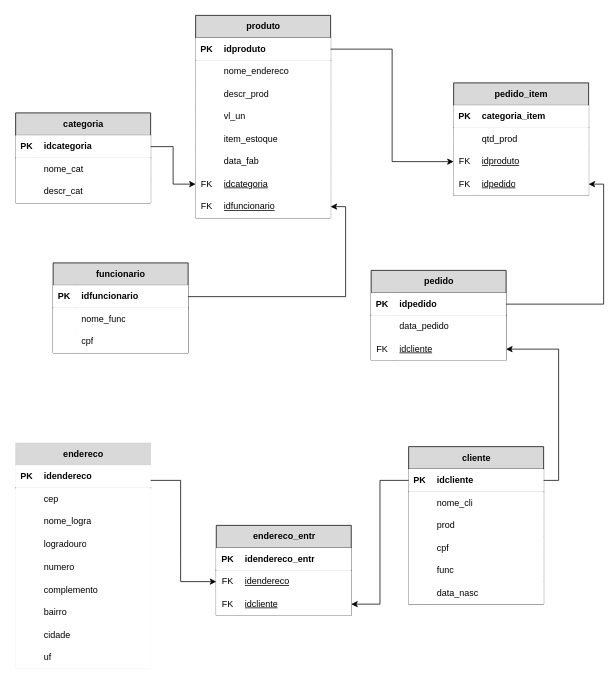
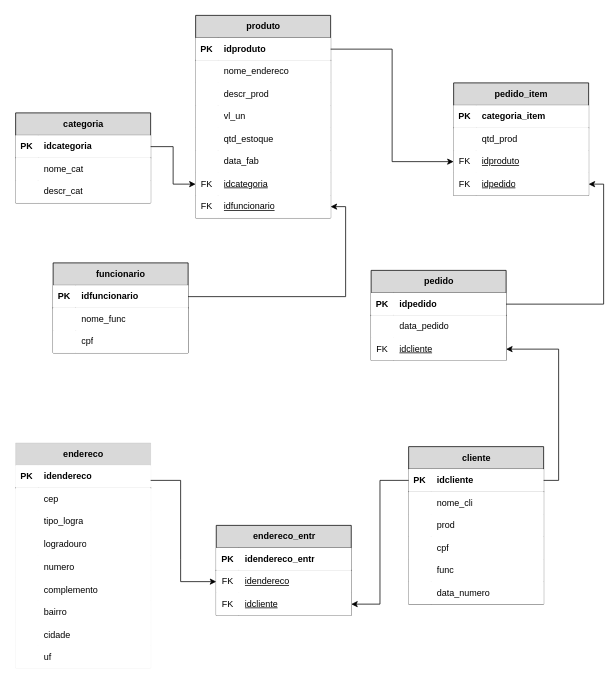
- <mxCell id="17" value="item_estoque" style="shape=partialRectangle;connectable=0;top=0;left=0;bottom=0;right=0;align=left;spacingLeft=6;overflow=hidden;fontFamily=Helvetica;fontSize=12;html=1;" parent="15" vertex="1"><mxGeometry x="30" width="150" height="30" as="geometry"><mxRectangle width="150" height="30" as="alternateBounds" /></mxGeometry></mxCell>
+ <mxCell id="17" value="qtd_estoque" style="shape=partialRectangle;connectable=0;top=0;left=0;bottom=0;right=0;align=left;spacingLeft=6;overflow=hidden;fontFamily=Helvetica;fontSize=12;html=1;" parent="15" vertex="1"><mxGeometry x="30" width="150" height="30" as="geometry"><mxRectangle width="150" height="30" as="alternateBounds" /></mxGeometry></mxCell>
- <mxCell id="113" value="nome_logra" style="shape=partialRectangle;connectable=0;top=0;left=0;bottom=0;right=0;align=left;spacingLeft=6;overflow=hidden;whiteSpace=wrap;html=1;" parent="111" vertex="1"><mxGeometry x="30" width="150" height="30" as="geometry"><mxRectangle width="150" height="30" as="alternateBounds" /></mxGeometry></mxCell>
+ <mxCell id="113" value="tipo_logra" style="shape=partialRectangle;connectable=0;top=0;left=0;bottom=0;right=0;align=left;spacingLeft=6;overflow=hidden;whiteSpace=wrap;html=1;" parent="111" vertex="1"><mxGeometry x="30" width="150" height="30" as="geometry"><mxRectangle width="150" height="30" as="alternateBounds" /></mxGeometry></mxCell>
- <mxCell id="56" value="data_nasc" style="shape=partialRectangle;connectable=0;top=0;left=0;bottom=0;right=0;align=left;spacingLeft=6;overflow=hidden;whiteSpace=wrap;html=1;fontFamily=Helvetica;fontSize=12;" parent="54" vertex="1"><mxGeometry x="30" width="150" height="30" as="geometry"><mxRectangle width="150" height="30" as="alternateBounds" /></mxGeometry></mxCell>
+ <mxCell id="56" value="data_numero" style="shape=partialRectangle;connectable=0;top=0;left=0;bottom=0;right=0;align=left;spacingLeft=6;overflow=hidden;whiteSpace=wrap;html=1;fontFamily=Helvetica;fontSize=12;" parent="54" vertex="1"><mxGeometry x="30" width="150" height="30" as="geometry"><mxRectangle width="150" height="30" as="alternateBounds" /></mxGeometry></mxCell>
